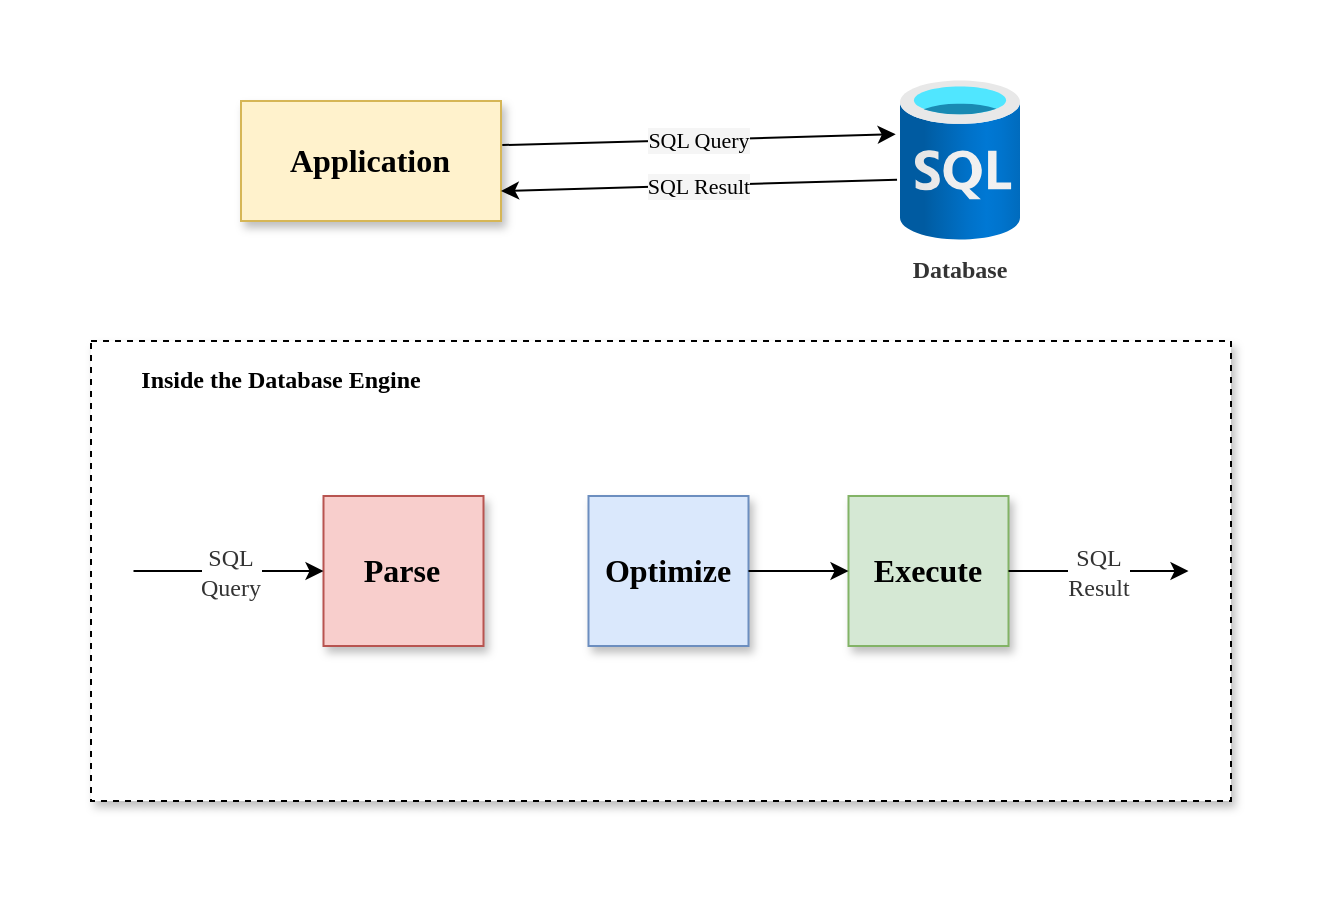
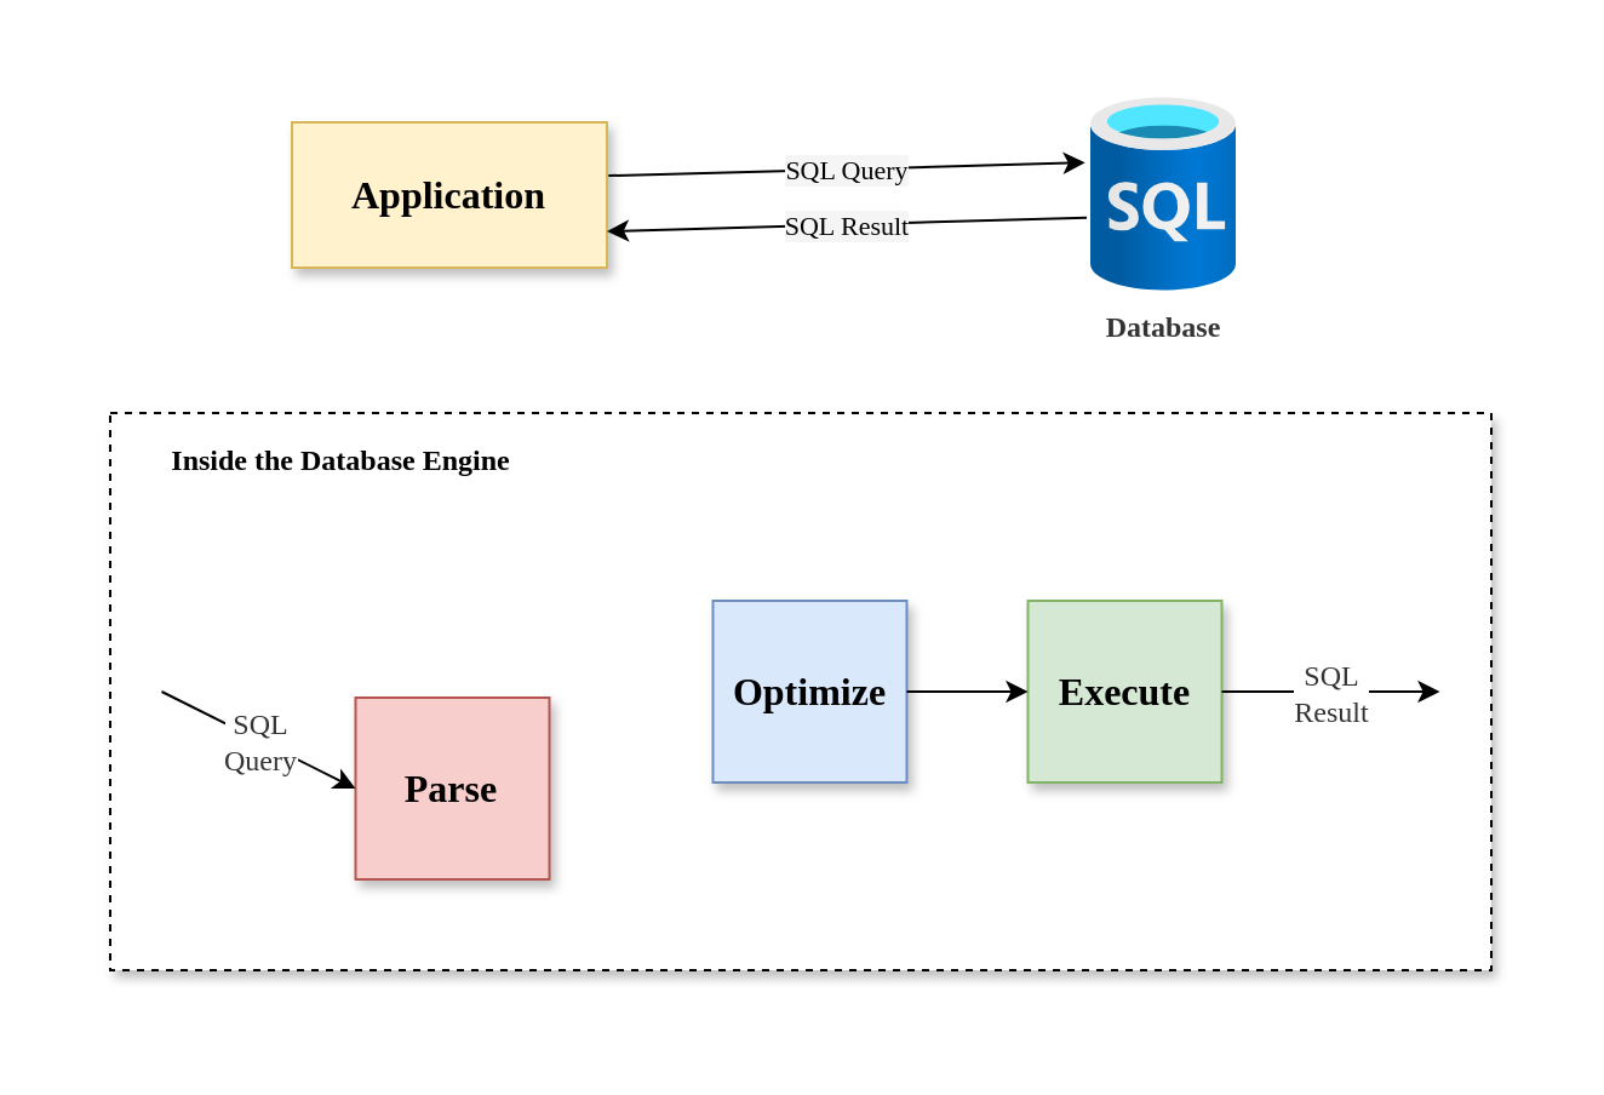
- <mxCell id="11" value="&lt;p&gt;&lt;font face=&quot;Raleway&quot;&gt;&lt;span style=&quot;font-size: 16px&quot;&gt;&lt;b&gt;Parse&lt;/b&gt;&lt;/span&gt;&lt;/font&gt;&lt;/p&gt;" style="rounded=0;whiteSpace=wrap;html=1;shadow=1;fillColor=#f8cecc;strokeColor=#b85450;" parent="1" vertex="1"><mxGeometry x="161.25" y="247.5" width="80" height="75" as="geometry" /></mxCell>
+ <mxCell id="11" value="&lt;p&gt;&lt;font face=&quot;Raleway&quot;&gt;&lt;span style=&quot;font-size: 16px&quot;&gt;&lt;b&gt;Parse&lt;/b&gt;&lt;/span&gt;&lt;/font&gt;&lt;/p&gt;" style="rounded=0;whiteSpace=wrap;html=1;shadow=1;fillColor=#f8cecc;strokeColor=#b85450;" parent="1" vertex="1"><mxGeometry x="146.25" y="287.5" width="80" height="75" as="geometry" /></mxCell>
